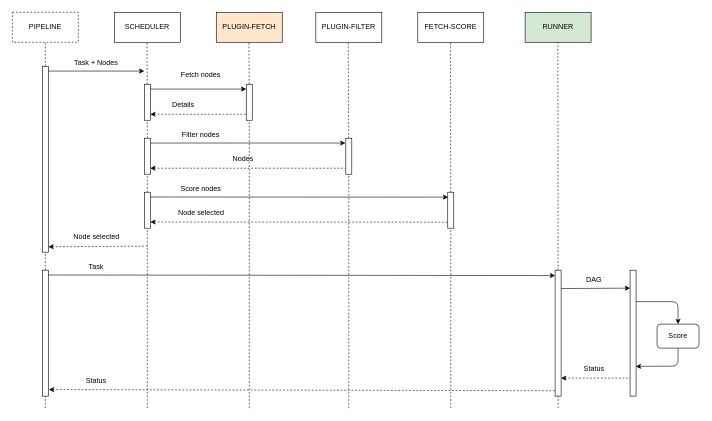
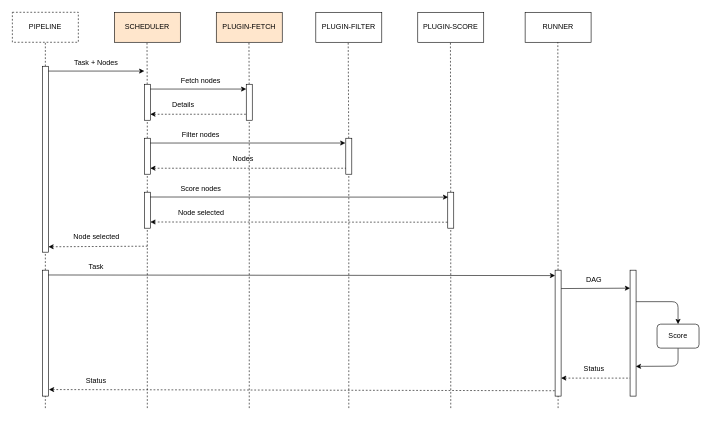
- <mxCell id="4" value="SCHEDULER" style="rounded=0;whiteSpace=wrap;html=1;" vertex="1" parent="1"><mxGeometry x="190" y="20" width="110" height="50" as="geometry" /></mxCell>
+ <mxCell id="4" value="SCHEDULER" style="rounded=0;whiteSpace=wrap;html=1;fillColor=#ffe6cc;" vertex="1" parent="1"><mxGeometry x="190" y="20" width="110" height="50" as="geometry" /></mxCell>
- <mxCell id="11" value="FETCH-SCORE" style="rounded=0;whiteSpace=wrap;html=1;" vertex="1" parent="1"><mxGeometry x="696" y="20" width="110" height="50" as="geometry" /></mxCell>
+ <mxCell id="11" value="PLUGIN-SCORE" style="rounded=0;whiteSpace=wrap;html=1;" vertex="1" parent="1"><mxGeometry x="696" y="20" width="110" height="50" as="geometry" /></mxCell>
- <mxCell id="12" value="RUNNER" style="rounded=0;whiteSpace=wrap;html=1;fillColor=#d5e8d4;" vertex="1" parent="1"><mxGeometry x="875" y="20" width="110" height="50" as="geometry" /></mxCell>
+ <mxCell id="12" value="RUNNER" style="rounded=0;whiteSpace=wrap;html=1;" vertex="1" parent="1"><mxGeometry x="875" y="20" width="110" height="50" as="geometry" /></mxCell>
- <mxCell id="15" value="Fetch nodes" style="text;html=1;strokeColor=none;fillColor=none;align=center;verticalAlign=middle;whiteSpace=wrap;rounded=0;" vertex="1" parent="1"><mxGeometry x="299" y="110" width="71" height="30" as="geometry" /></mxCell>
+ <mxCell id="15" value="Fetch nodes" style="text;html=1;strokeColor=none;fillColor=none;align=center;verticalAlign=middle;whiteSpace=wrap;rounded=0;" vertex="1" parent="1"><mxGeometry x="299" y="120" width="71" height="30" as="geometry" /></mxCell>
